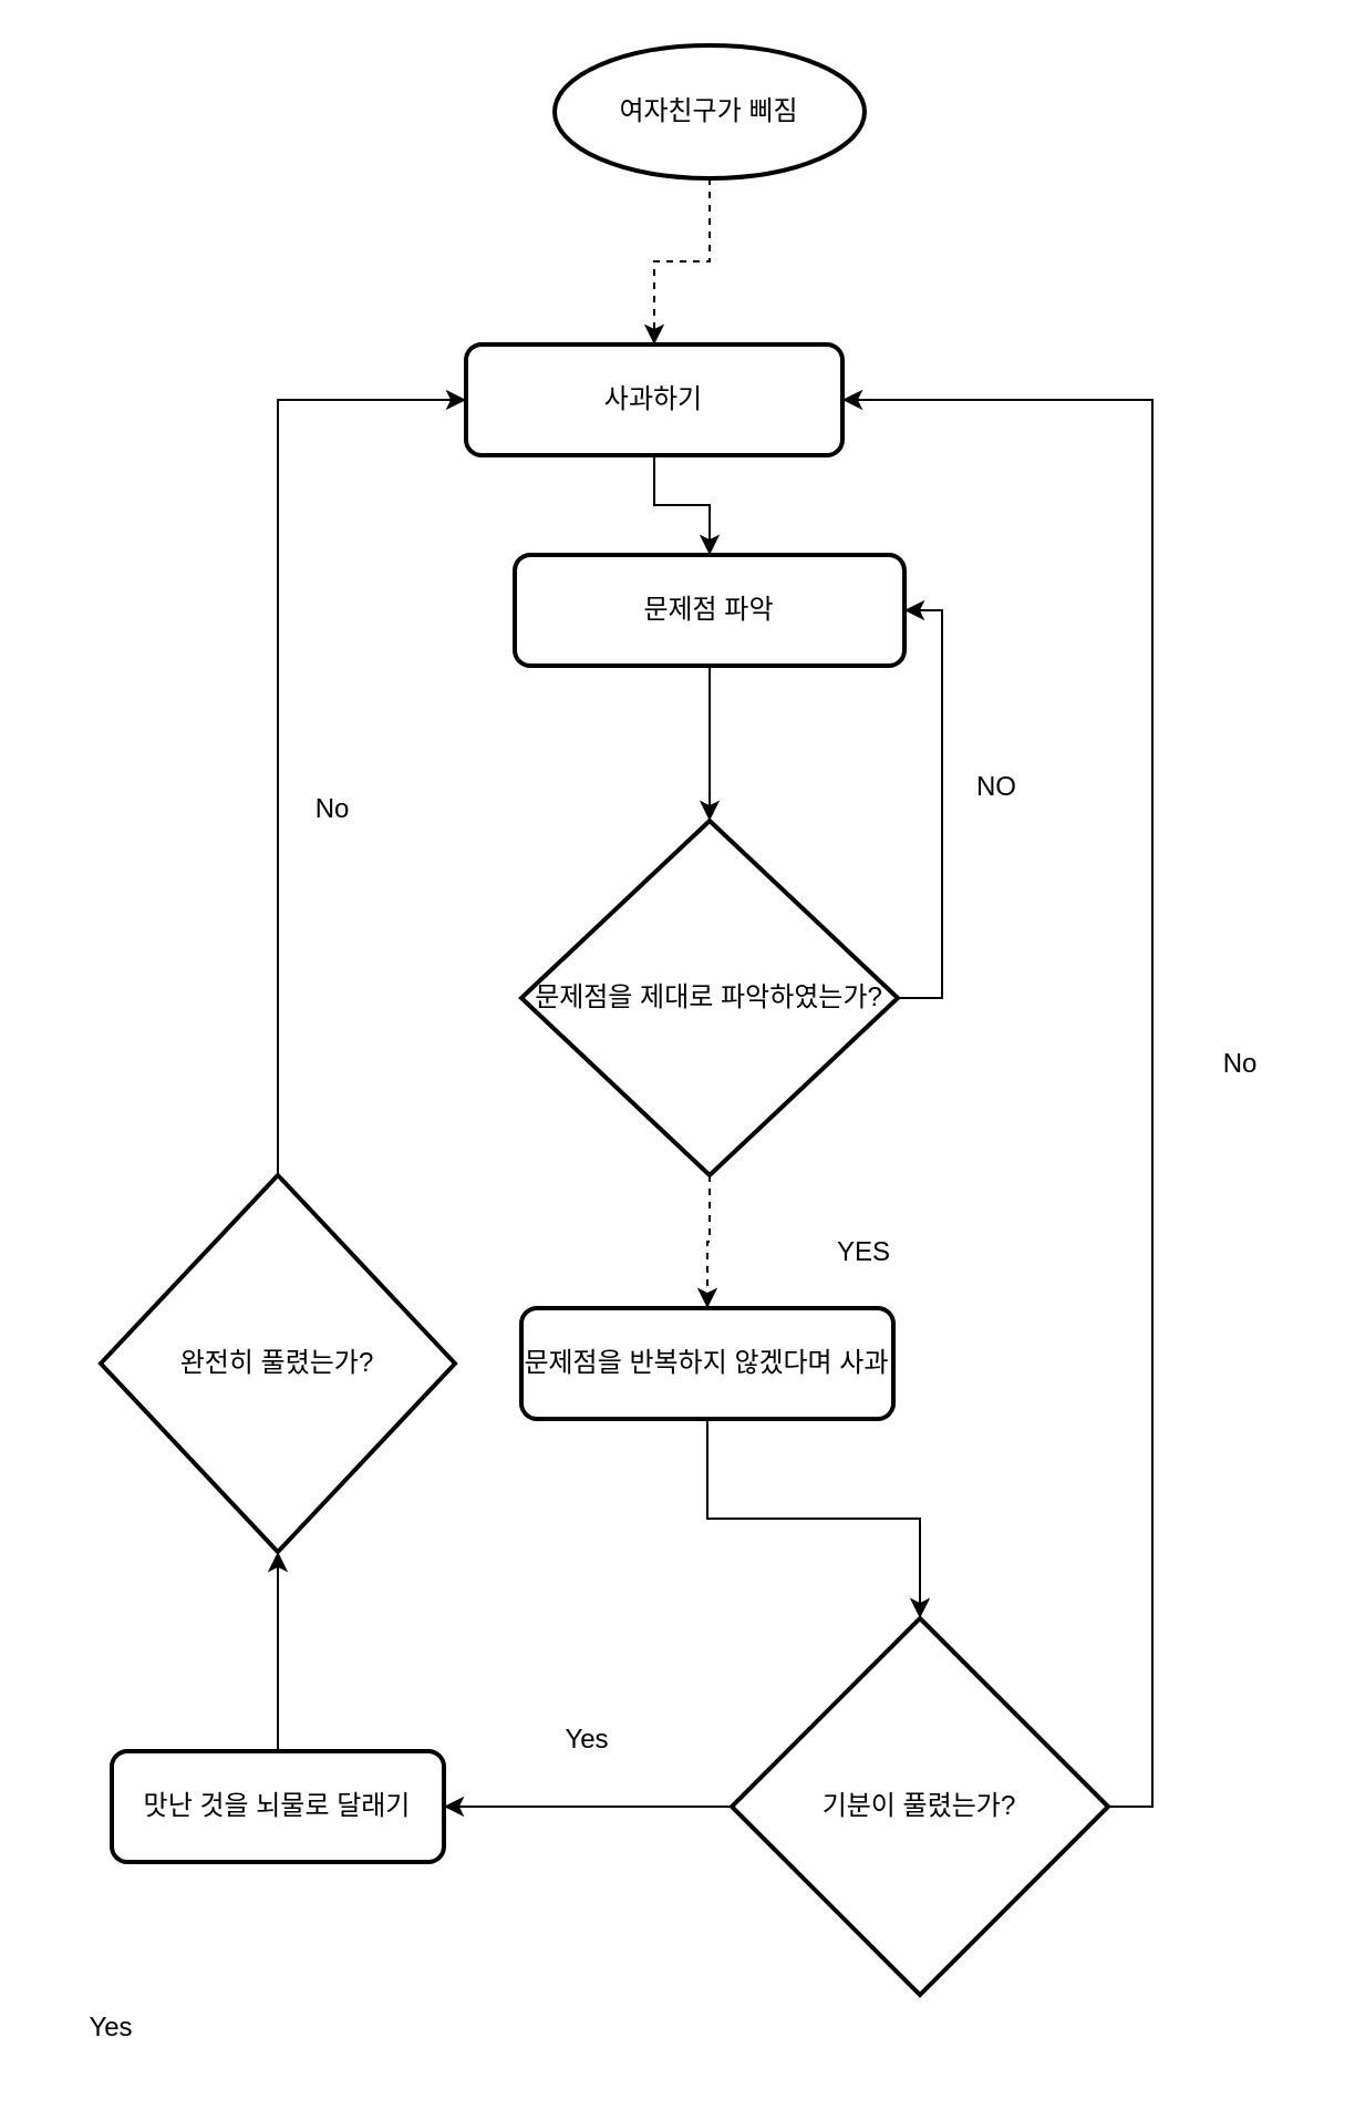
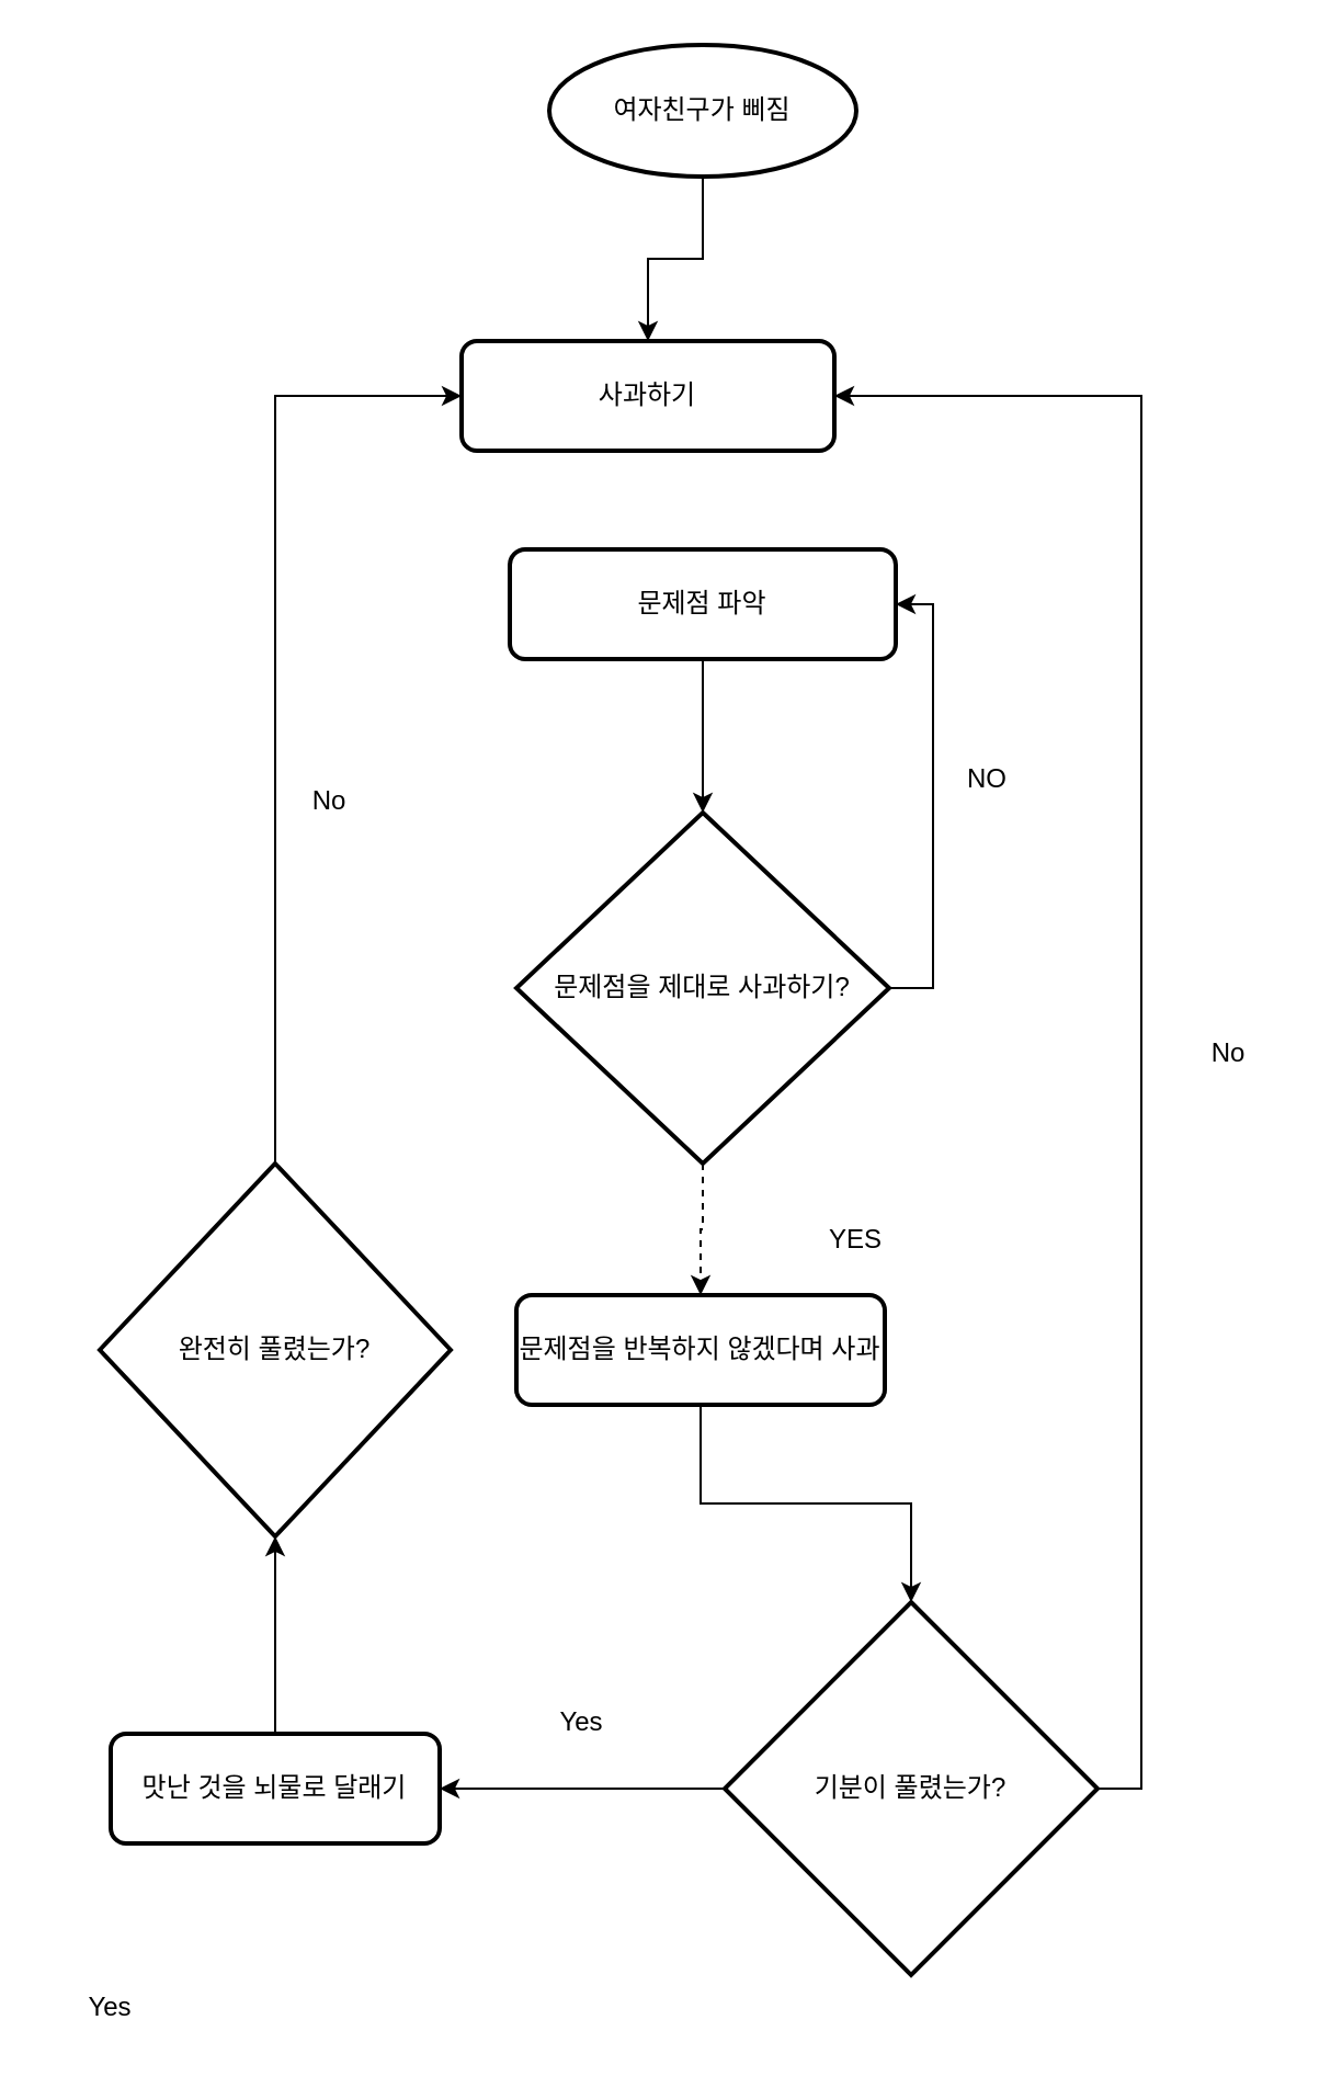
- <mxCell id="2" style="edgeStyle=orthogonalEdgeStyle;rounded=0;orthogonalLoop=1;jettySize=auto;html=1;exitX=0.5;exitY=1;exitDx=0;exitDy=0;exitPerimeter=0;dashed=1;" parent="1" source="3" target="9" edge="1"><mxGeometry relative="1" as="geometry" /></mxCell>
+ <mxCell id="2" style="edgeStyle=orthogonalEdgeStyle;rounded=0;orthogonalLoop=1;jettySize=auto;html=1;exitX=0.5;exitY=1;exitDx=0;exitDy=0;exitPerimeter=0;" parent="1" source="3" target="9" edge="1"><mxGeometry relative="1" as="geometry" /></mxCell>
- <mxCell id="8" style="edgeStyle=orthogonalEdgeStyle;rounded=0;orthogonalLoop=1;jettySize=auto;html=1;exitX=0.5;exitY=1;exitDx=0;exitDy=0;entryX=0.5;entryY=0;entryDx=0;entryDy=0;" parent="1" source="9" target="4" edge="1"><mxGeometry relative="1" as="geometry" /></mxCell>
- <mxCell id="7" value="문제점을 제대로 파악하였는가?" style="strokeWidth=2;html=1;shape=mxgraph.flowchart.decision;whiteSpace=wrap;" parent="1" vertex="1"><mxGeometry x="235" y="370" width="170" height="160" as="geometry" /></mxCell>
+ <mxCell id="7" value="문제점을 제대로 사과하기?" style="strokeWidth=2;html=1;shape=mxgraph.flowchart.decision;whiteSpace=wrap;" parent="1" vertex="1"><mxGeometry x="235" y="370" width="170" height="160" as="geometry" /></mxCell>
